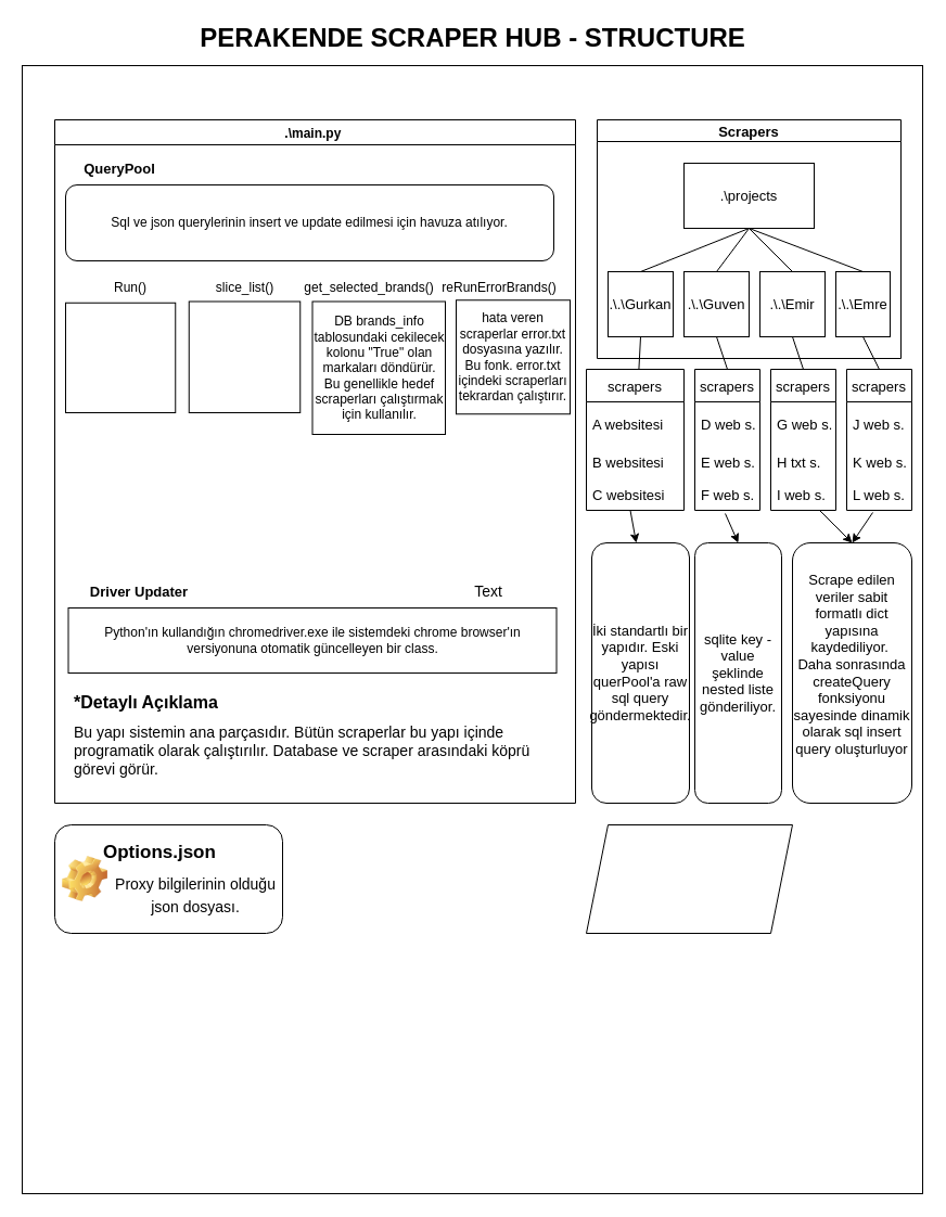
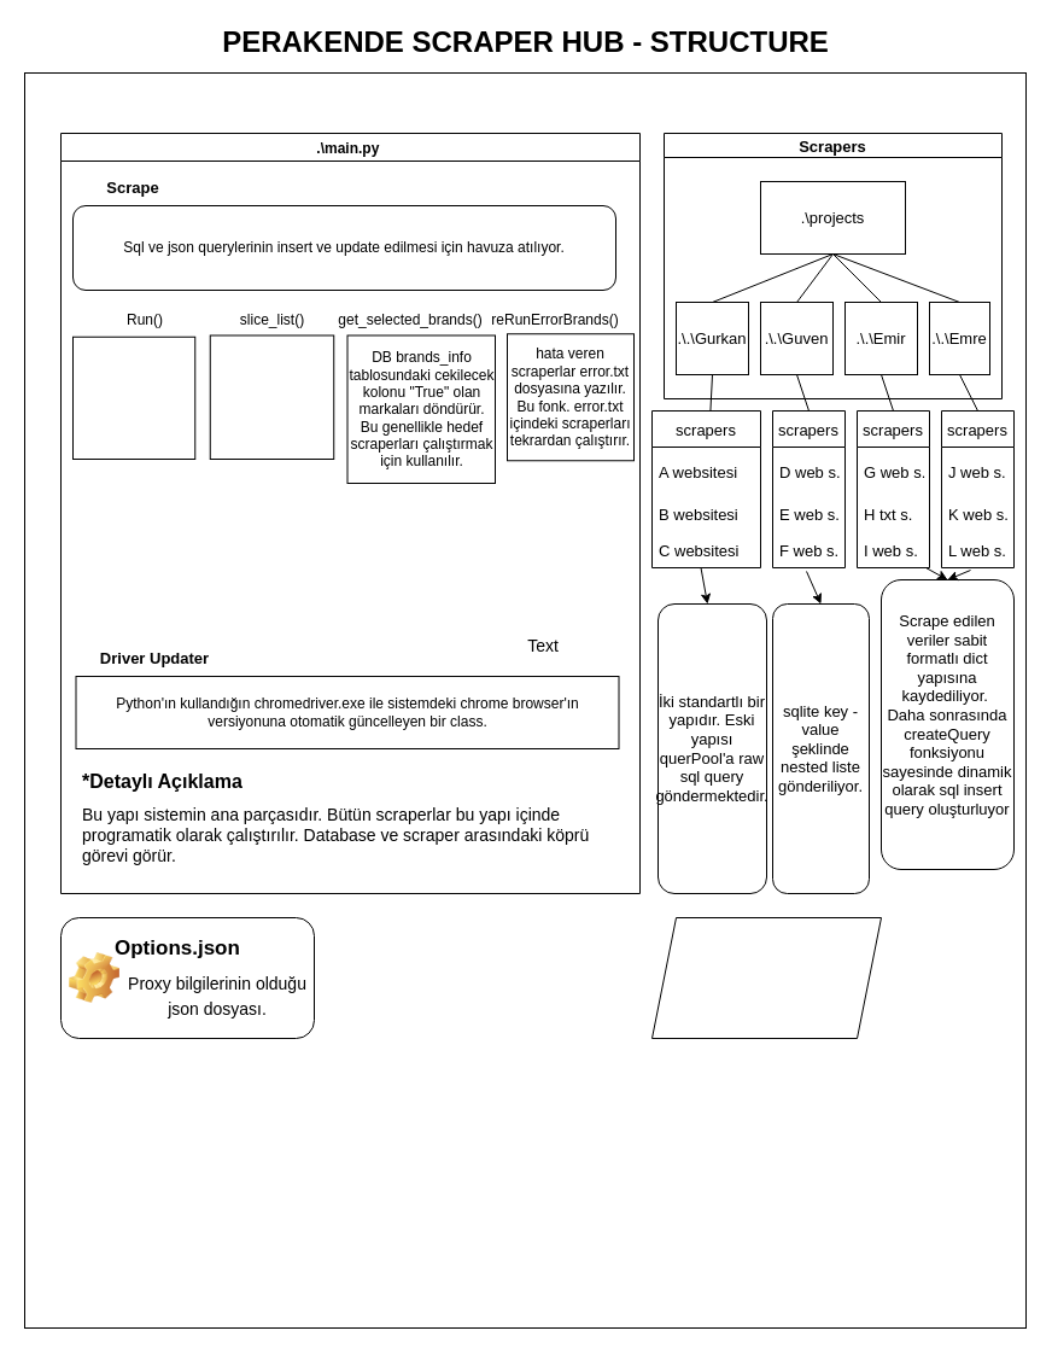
- <mxCell id="6" value="QueryPool" style="text;html=1;strokeColor=none;fillColor=none;align=center;verticalAlign=middle;whiteSpace=wrap;rounded=0;fontStyle=1;fontSize=13;" vertex="1" parent="4"><mxGeometry x="20" y="30" width="80" height="30" as="geometry" /></mxCell>
+ <mxCell id="6" value="Scrape" style="text;html=1;strokeColor=none;fillColor=none;align=center;verticalAlign=middle;whiteSpace=wrap;rounded=0;fontStyle=1;fontSize=13;" vertex="1" parent="4"><mxGeometry x="20" y="30" width="80" height="30" as="geometry" /></mxCell>
- <mxCell id="59" value="Text" style="text;html=1;strokeColor=none;fillColor=none;align=center;verticalAlign=middle;whiteSpace=wrap;rounded=0;fontSize=14;fontColor=none;" vertex="1" parent="1"><mxGeometry x="420" y="530" width="60" height="30" as="geometry" /></mxCell>
+ <mxCell id="59" value="Text" style="text;html=1;strokeColor=none;fillColor=none;align=center;verticalAlign=middle;whiteSpace=wrap;rounded=0;fontSize=14;fontColor=none;" vertex="1" parent="1"><mxGeometry x="420" y="520" width="60" height="30" as="geometry" /></mxCell>
- <mxCell id="29" value="&lt;br&gt;Scrape edilen veriler sabit formatlı dict yapısına kaydediliyor.&amp;nbsp;&lt;br&gt;Daha sonrasında createQuery fonksiyonu sayesinde dinamik olarak sql insert query oluşturluyor&lt;br&gt;&lt;br&gt;&lt;br&gt;" style="rounded=1;whiteSpace=wrap;html=1;fontSize=13;fontColor=none;strokeColor=default;fillColor=none;" vertex="1" parent="1"><mxGeometry x="730" y="500" width="110" height="240" as="geometry" /></mxCell>
+ <mxCell id="29" value="&lt;br&gt;Scrape edilen veriler sabit formatlı dict yapısına kaydediliyor.&amp;nbsp;&lt;br&gt;Daha sonrasında createQuery fonksiyonu sayesinde dinamik olarak sql insert query oluşturluyor&lt;br&gt;&lt;br&gt;&lt;br&gt;" style="rounded=1;whiteSpace=wrap;html=1;fontSize=13;fontColor=none;strokeColor=default;fillColor=none;" vertex="1" parent="1"><mxGeometry x="730" y="480" width="110" height="240" as="geometry" /></mxCell>
